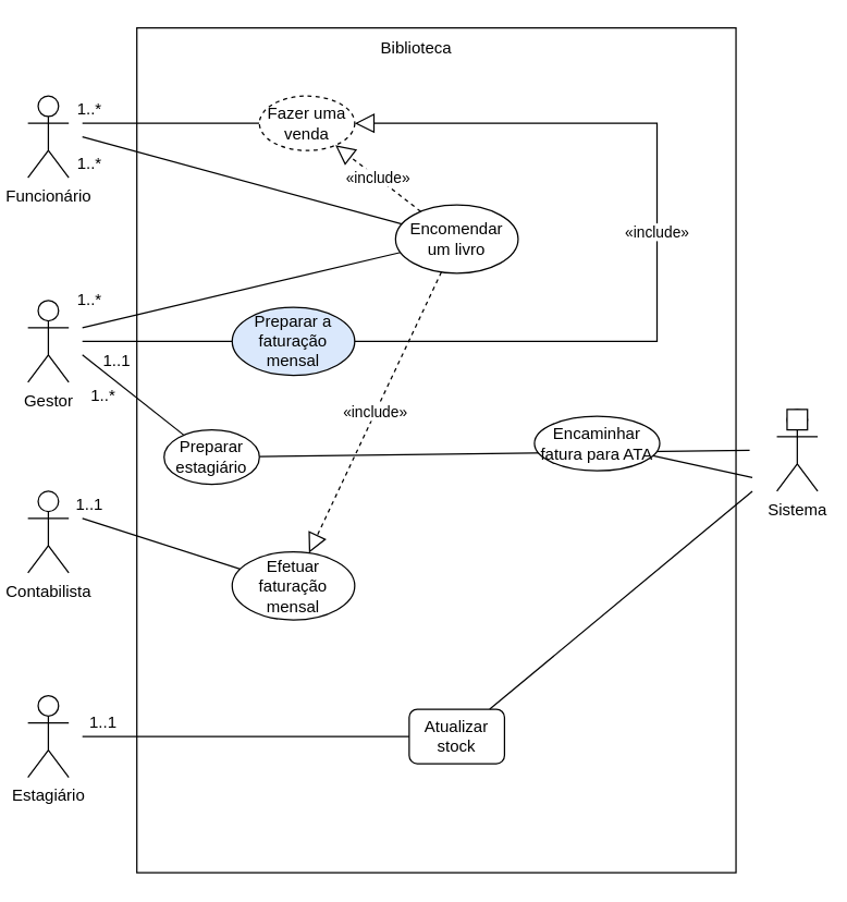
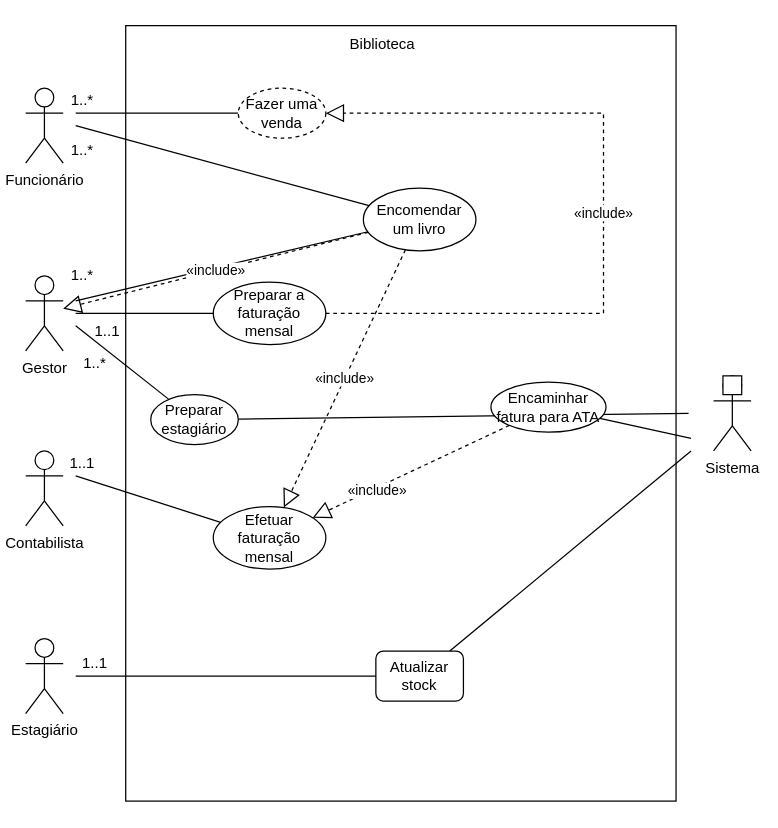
- <mxCell id="26" value="«include»" style="endArrow=block;dashed=1;endFill=0;endSize=12;html=1;rounded=0;startArrow=none;" edge="1" parent="1" source="7" target="6"><mxGeometry width="160" relative="1" as="geometry"><mxPoint x="274.995" y="454.015" as="sourcePoint" /><mxPoint x="261.787" y="134.003" as="targetPoint" /></mxGeometry></mxCell>
+ <mxCell id="26" value="«include»" style="endArrow=block;dashed=1;endFill=0;endSize=12;html=1;rounded=0;startArrow=none;" edge="1" parent="1" source="7" target="9"><mxGeometry width="160" relative="1" as="geometry"><mxPoint x="274.995" y="454.015" as="sourcePoint" /><mxPoint x="261.787" y="134.003" as="targetPoint" /></mxGeometry></mxCell>
- <mxCell id="22" value="Preparar a faturação mensal" style="ellipse;whiteSpace=wrap;html=1;fillColor=#dae8fc;" vertex="1" parent="1"><mxGeometry x="170" y="225" width="90" height="50" as="geometry" /></mxCell>
+ <mxCell id="22" value="Preparar a faturação mensal" style="ellipse;whiteSpace=wrap;html=1;" vertex="1" parent="1"><mxGeometry x="170" y="225" width="90" height="50" as="geometry" /></mxCell>
- <mxCell id="27" value="«include»" style="endArrow=block;dashed=0;endFill=0;endSize=12;html=1;rounded=0;startArrow=none;" edge="1" parent="1" source="22" target="6"><mxGeometry width="160" relative="1" as="geometry"><mxPoint x="319.793" y="173.925" as="sourcePoint" /><mxPoint x="254.156" y="116.738" as="targetPoint" /><Array as="points"><mxPoint x="482" y="250" /><mxPoint x="482" y="90" /></Array></mxGeometry></mxCell>
+ <mxCell id="27" value="«include»" style="endArrow=block;dashed=1;endFill=0;endSize=12;html=1;rounded=0;startArrow=none;" edge="1" parent="1" source="22" target="6"><mxGeometry width="160" relative="1" as="geometry"><mxPoint x="319.793" y="173.925" as="sourcePoint" /><mxPoint x="254.156" y="116.738" as="targetPoint" /><Array as="points"><mxPoint x="482" y="250" /><mxPoint x="482" y="90" /></Array></mxGeometry></mxCell>
+ <mxCell id="37" value="«include»" style="endArrow=block;dashed=1;endFill=0;endSize=12;html=1;rounded=0;startArrow=none;" edge="1" parent="1" source="35" target="18"><mxGeometry x="0.36" y="2" width="160" relative="1" as="geometry"><mxPoint x="225" y="414.5" as="sourcePoint" /><mxPoint x="-28" y="750" as="targetPoint" /><Array as="points" /><mxPoint as="offset" /></mxGeometry></mxCell>
